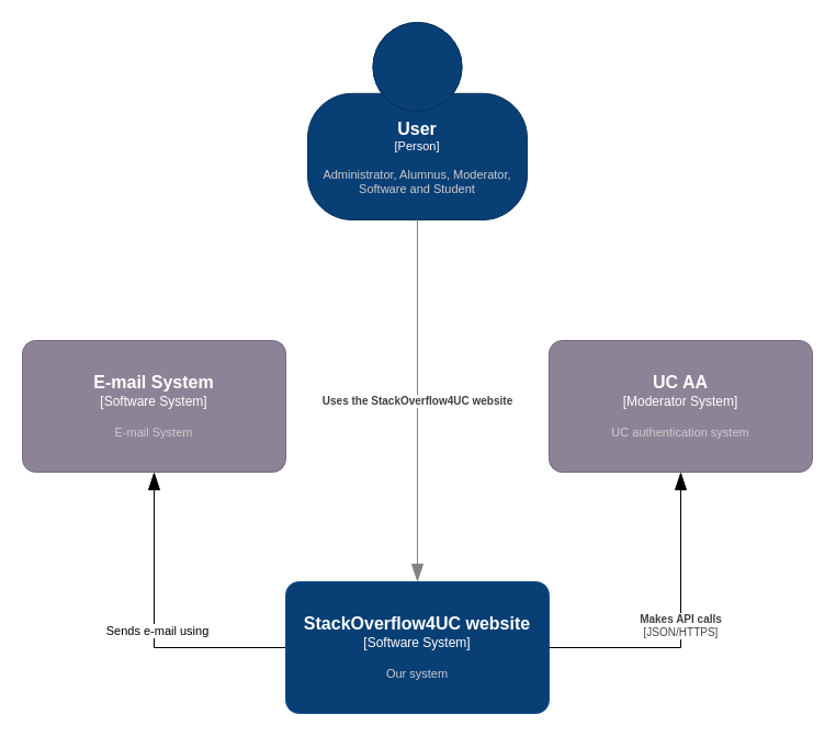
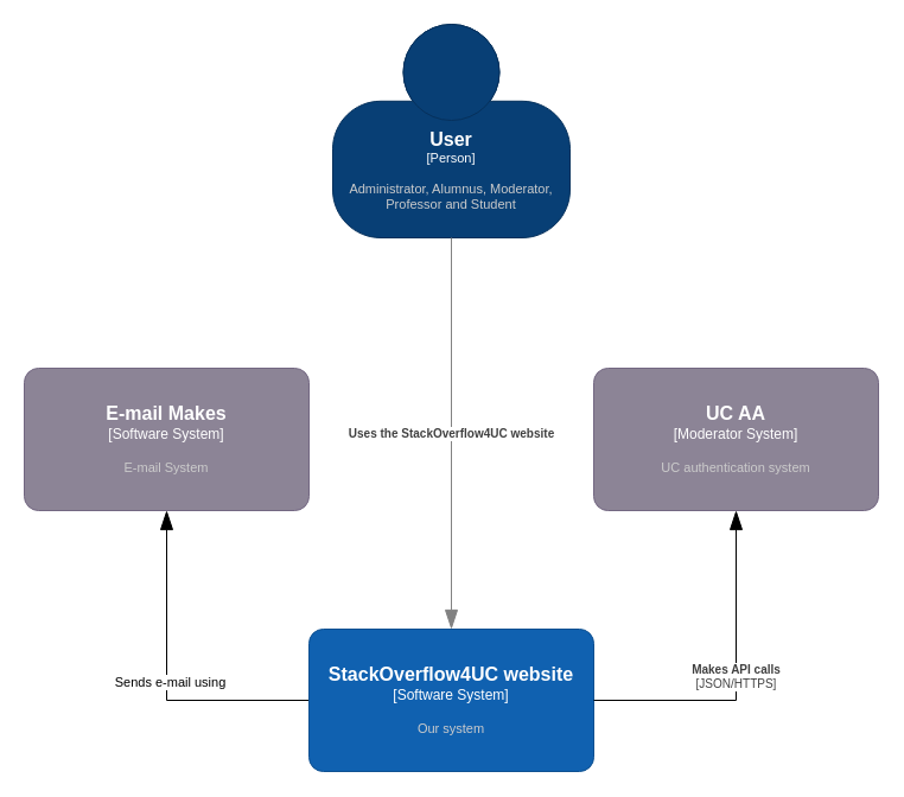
- <mxCell id="2" value="&lt;font style=&quot;font-size: 16px&quot;&gt;&lt;b&gt;User&lt;/b&gt;&lt;/font&gt;&lt;div&gt;[Person]&lt;/div&gt;&lt;br&gt;&lt;div&gt;&lt;font style=&quot;font-size: 11px&quot;&gt;&lt;font color=&quot;#cccccc&quot;&gt;Administrator, Alumnus, Moderator, Software and Student&lt;/font&gt;&lt;/div&gt;" style="html=1;fontSize=11;dashed=0;whiteSpace=wrap;fillColor=#083F75;strokeColor=#06315C;fontColor=#ffffff;shape=mxgraph.c4.person2;align=center;metaEdit=1;points=[[0.5,0,0],[1,0.5,0],[1,0.75,0],[0.75,1,0],[0.5,1,0],[0.25,1,0],[0,0.75,0],[0,0.5,0]];resizable=0;" parent="1" vertex="1"><mxGeometry x="280" y="20" width="200" height="180" as="geometry" /></mxCell>
+ <mxCell id="2" value="&lt;font style=&quot;font-size: 16px&quot;&gt;&lt;b&gt;User&lt;/b&gt;&lt;/font&gt;&lt;div&gt;[Person]&lt;/div&gt;&lt;br&gt;&lt;div&gt;&lt;font style=&quot;font-size: 11px&quot;&gt;&lt;font color=&quot;#cccccc&quot;&gt;Administrator, Alumnus, Moderator, Professor and Student&lt;/font&gt;&lt;/div&gt;" style="html=1;fontSize=11;dashed=0;whiteSpace=wrap;fillColor=#083F75;strokeColor=#06315C;fontColor=#ffffff;shape=mxgraph.c4.person2;align=center;metaEdit=1;points=[[0.5,0,0],[1,0.5,0],[1,0.75,0],[0.75,1,0],[0.5,1,0],[0.25,1,0],[0,0.75,0],[0,0.5,0]];resizable=0;" parent="1" vertex="1"><mxGeometry x="280" y="20" width="200" height="180" as="geometry" /></mxCell>
- <mxCell id="9" value="&lt;font style=&quot;font-size: 16px&quot;&gt;&lt;b&gt;E-mail System&lt;/b&gt;&lt;/font&gt;&lt;div&gt;[Software System]&lt;/div&gt;&lt;br&gt;&lt;div&gt;&lt;font style=&quot;font-size: 11px&quot;&gt;&lt;font color=&quot;#cccccc&quot;&gt;E-mail System&lt;/font&gt;&lt;/div&gt;" style="rounded=1;whiteSpace=wrap;html=1;labelBackgroundColor=none;fillColor=#8C8496;fontColor=#ffffff;align=center;arcSize=10;strokeColor=#736782;metaEdit=1;resizable=0;points=[[0.25,0,0],[0.5,0,0],[0.75,0,0],[1,0.25,0],[1,0.5,0],[1,0.75,0],[0.75,1,0],[0.5,1,0],[0.25,1,0],[0,0.75,0],[0,0.5,0],[0,0.25,0]];" parent="1" vertex="1"><mxGeometry x="20" y="310" width="240" height="120" as="geometry" /></mxCell>
+ <mxCell id="9" value="&lt;font style=&quot;font-size: 16px&quot;&gt;&lt;b&gt;E-mail Makes&lt;/b&gt;&lt;/font&gt;&lt;div&gt;[Software System]&lt;/div&gt;&lt;br&gt;&lt;div&gt;&lt;font style=&quot;font-size: 11px&quot;&gt;&lt;font color=&quot;#cccccc&quot;&gt;E-mail System&lt;/font&gt;&lt;/div&gt;" style="rounded=1;whiteSpace=wrap;html=1;labelBackgroundColor=none;fillColor=#8C8496;fontColor=#ffffff;align=center;arcSize=10;strokeColor=#736782;metaEdit=1;resizable=0;points=[[0.25,0,0],[0.5,0,0],[0.75,0,0],[1,0.25,0],[1,0.5,0],[1,0.75,0],[0.75,1,0],[0.5,1,0],[0.25,1,0],[0,0.75,0],[0,0.5,0],[0,0.25,0]];" parent="1" vertex="1"><mxGeometry x="20" y="310" width="240" height="120" as="geometry" /></mxCell>
- <mxCell id="6" value="&lt;font style=&quot;font-size: 16px&quot;&gt;&lt;b&gt;StackOverflow4UC website&lt;/b&gt;&lt;/font&gt;&lt;div&gt;[Software System]&lt;/div&gt;&lt;br&gt;&lt;div&gt;&lt;font style=&quot;font-size: 11px&quot;&gt;&lt;font color=&quot;#cccccc&quot;&gt;Our system&lt;/font&gt;&lt;/div&gt;" style="rounded=1;whiteSpace=wrap;html=1;labelBackgroundColor=none;fillColor=#083f75;fontColor=#ffffff;align=center;arcSize=10;strokeColor=#0D5091;metaEdit=1;resizable=0;points=[[0.25,0,0],[0.5,0,0],[0.75,0,0],[1,0.25,0],[1,0.5,0],[1,0.75,0],[0.75,1,0],[0.5,1,0],[0.25,1,0],[0,0.75,0],[0,0.5,0],[0,0.25,0]];" parent="1" vertex="1"><mxGeometry x="260" y="530" width="240" height="120" as="geometry" /></mxCell>
+ <mxCell id="6" value="&lt;font style=&quot;font-size: 16px&quot;&gt;&lt;b&gt;StackOverflow4UC website&lt;/b&gt;&lt;/font&gt;&lt;div&gt;[Software System]&lt;/div&gt;&lt;br&gt;&lt;div&gt;&lt;font style=&quot;font-size: 11px&quot;&gt;&lt;font color=&quot;#cccccc&quot;&gt;Our system&lt;/font&gt;&lt;/div&gt;" style="rounded=1;whiteSpace=wrap;html=1;labelBackgroundColor=none;fillColor=#1061B0;fontColor=#ffffff;align=center;arcSize=10;strokeColor=#0D5091;metaEdit=1;resizable=0;points=[[0.25,0,0],[0.5,0,0],[0.75,0,0],[1,0.25,0],[1,0.5,0],[1,0.75,0],[0.75,1,0],[0.5,1,0],[0.25,1,0],[0,0.75,0],[0,0.5,0],[0,0.25,0]];" parent="1" vertex="1"><mxGeometry x="260" y="530" width="240" height="120" as="geometry" /></mxCell>
